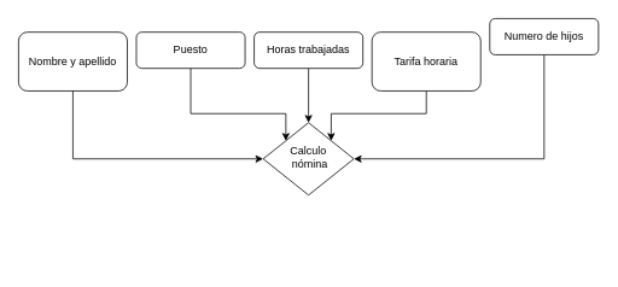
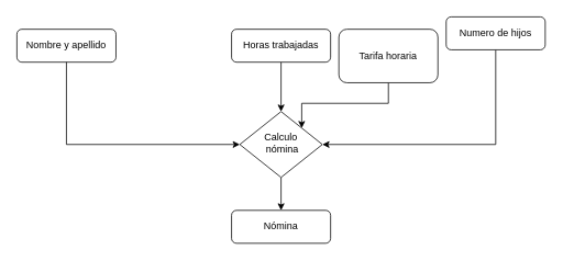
- <mxCell id="6" value="Puesto" style="rounded=1;whiteSpace=wrap;html=1;fontSize=12;glass=0;strokeWidth=1;shadow=0;" vertex="1" parent="1"><mxGeometry x="150" y="35" width="120" height="40" as="geometry" /></mxCell>
- <mxCell id="2" value="Nombre y apellido" style="rounded=1;whiteSpace=wrap;html=1;fontSize=12;glass=0;strokeWidth=1;shadow=0;" parent="1" vertex="1"><mxGeometry x="20" y="35" width="120" height="65" as="geometry" /></mxCell>
+ <mxCell id="2" value="Nombre y apellido" style="rounded=1;whiteSpace=wrap;html=1;fontSize=12;glass=0;strokeWidth=1;shadow=0;" parent="1" vertex="1"><mxGeometry x="20" y="35" width="120" height="40" as="geometry" /></mxCell>
- <mxCell id="5" value="" style="edgeStyle=orthogonalEdgeStyle;rounded=0;orthogonalLoop=1;jettySize=auto;html=1;entryX=0;entryY=0;entryDx=0;entryDy=0;exitX=0.5;exitY=1;exitDx=0;exitDy=0;" edge="1" parent="1" source="6" target="4"><mxGeometry relative="1" as="geometry"><mxPoint x="210" y="135" as="targetPoint" /><Array as="points"><mxPoint x="210" y="125" /><mxPoint x="315" y="125" /></Array></mxGeometry></mxCell>
+ <mxCell id="3" value="" style="edgeStyle=orthogonalEdgeStyle;rounded=0;orthogonalLoop=1;jettySize=auto;html=1;" edge="1" parent="1" source="4" target="14"><mxGeometry relative="1" as="geometry" /></mxCell>
+ <mxCell id="14" value="Nómina" style="rounded=1;whiteSpace=wrap;html=1;fontSize=12;glass=0;strokeWidth=1;shadow=0;" vertex="1" parent="1"><mxGeometry x="280" y="255" width="120" height="40" as="geometry" /></mxCell>
